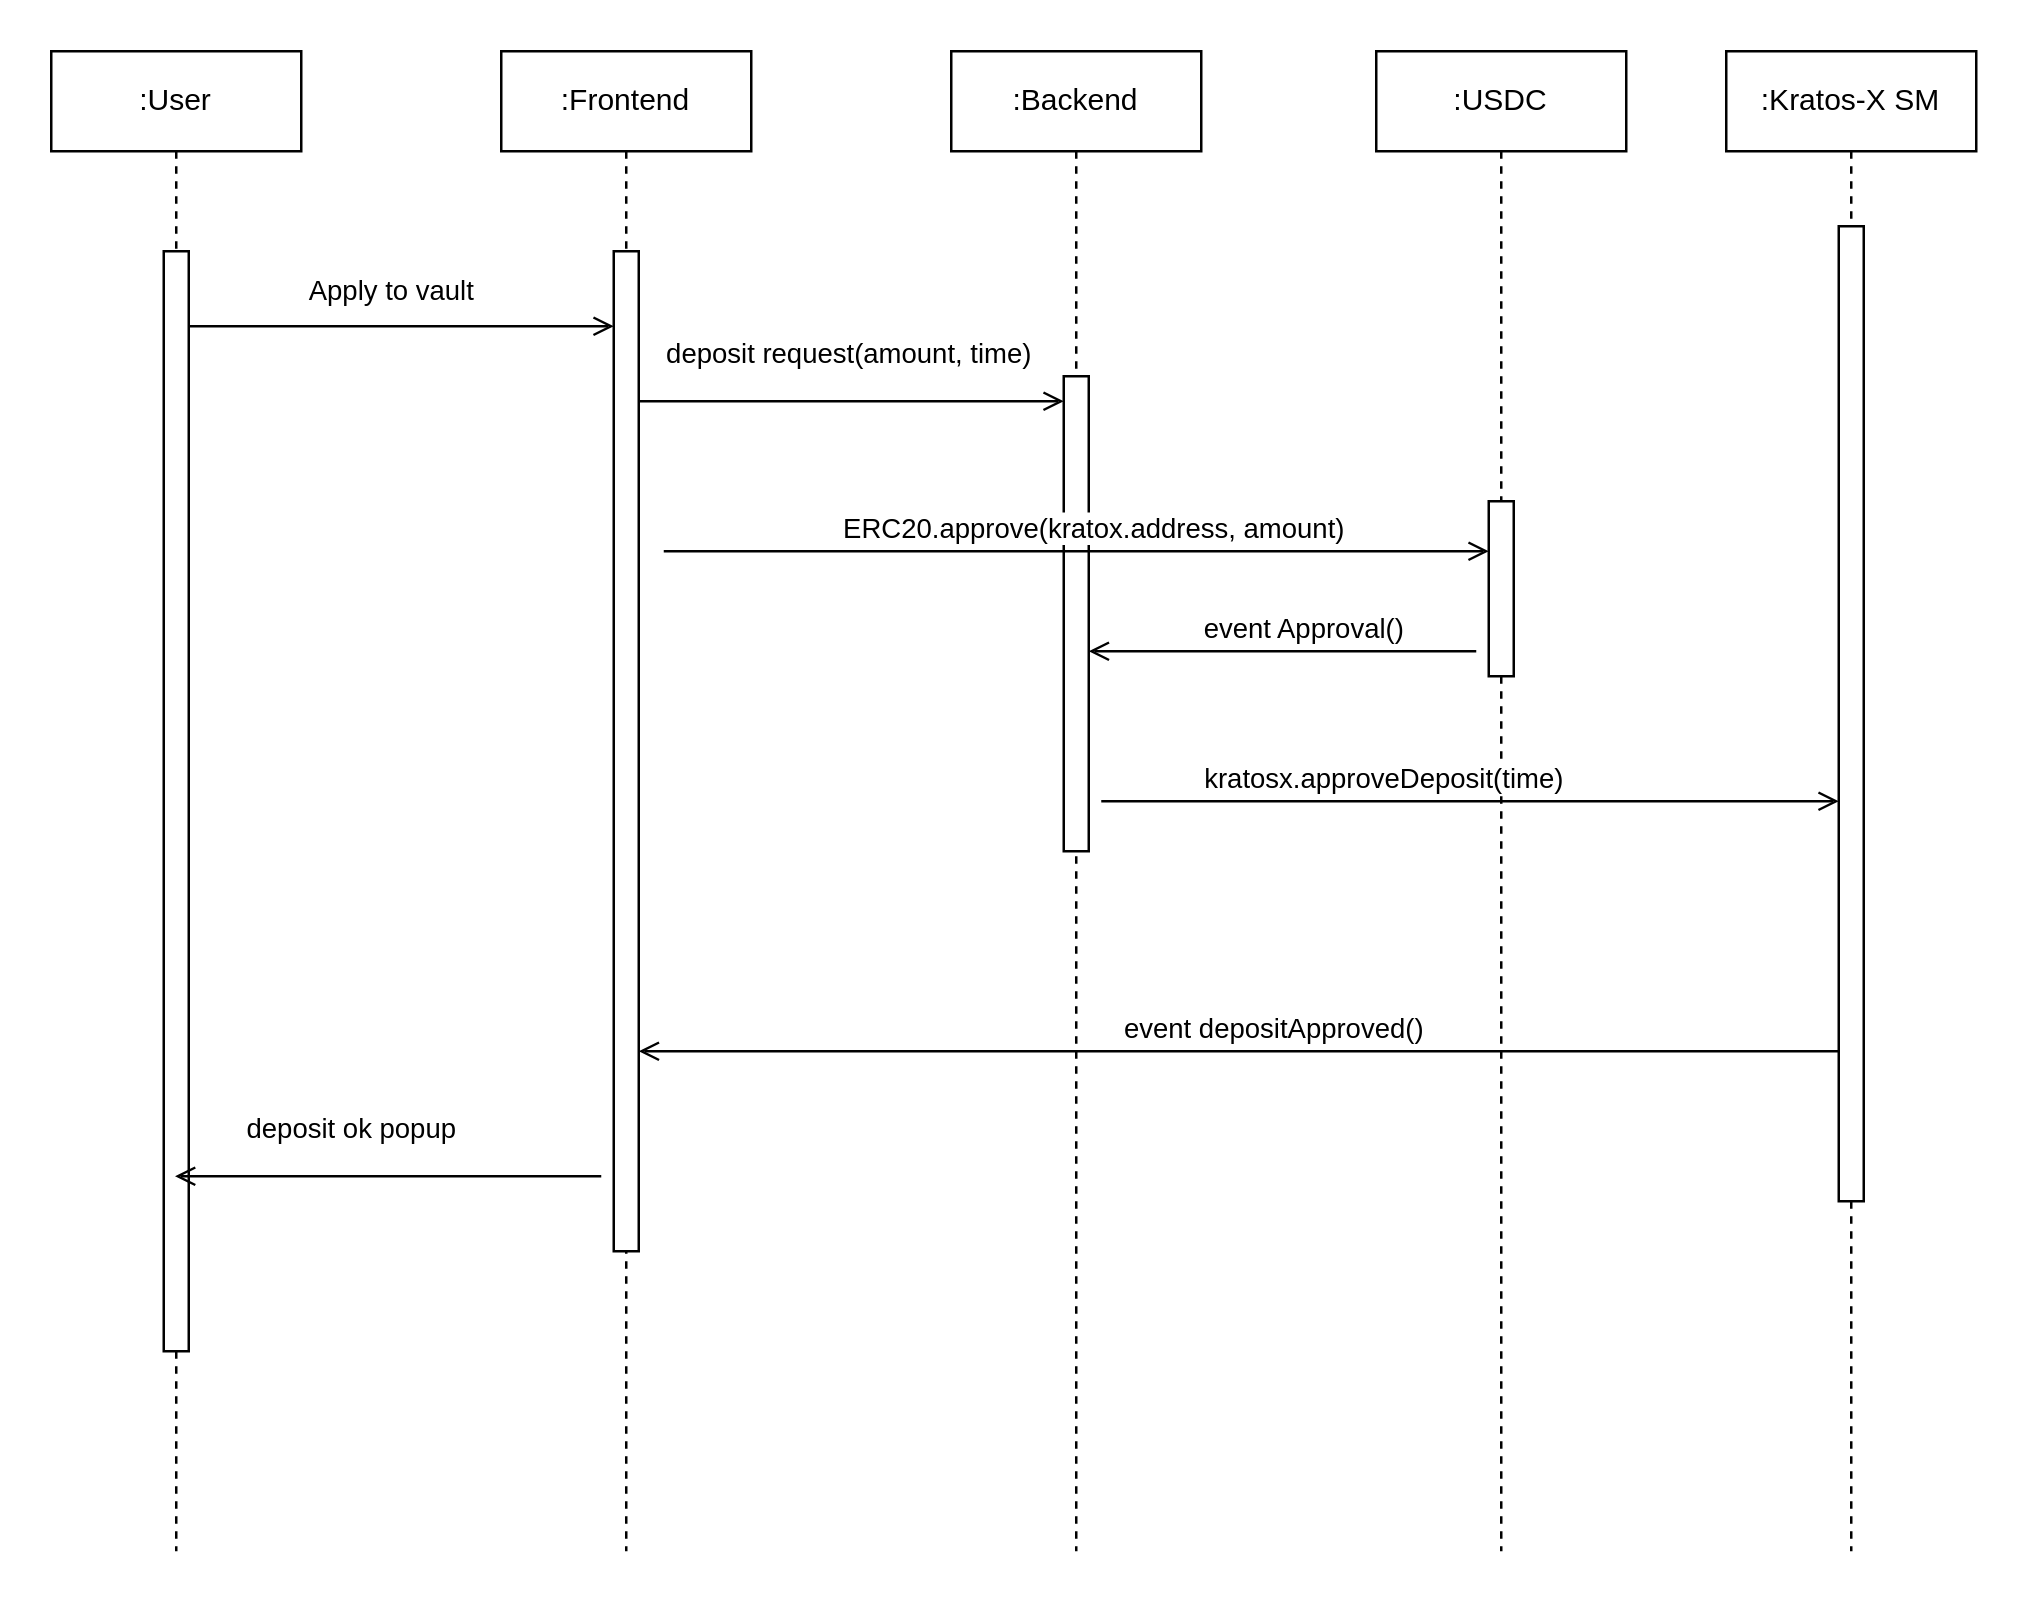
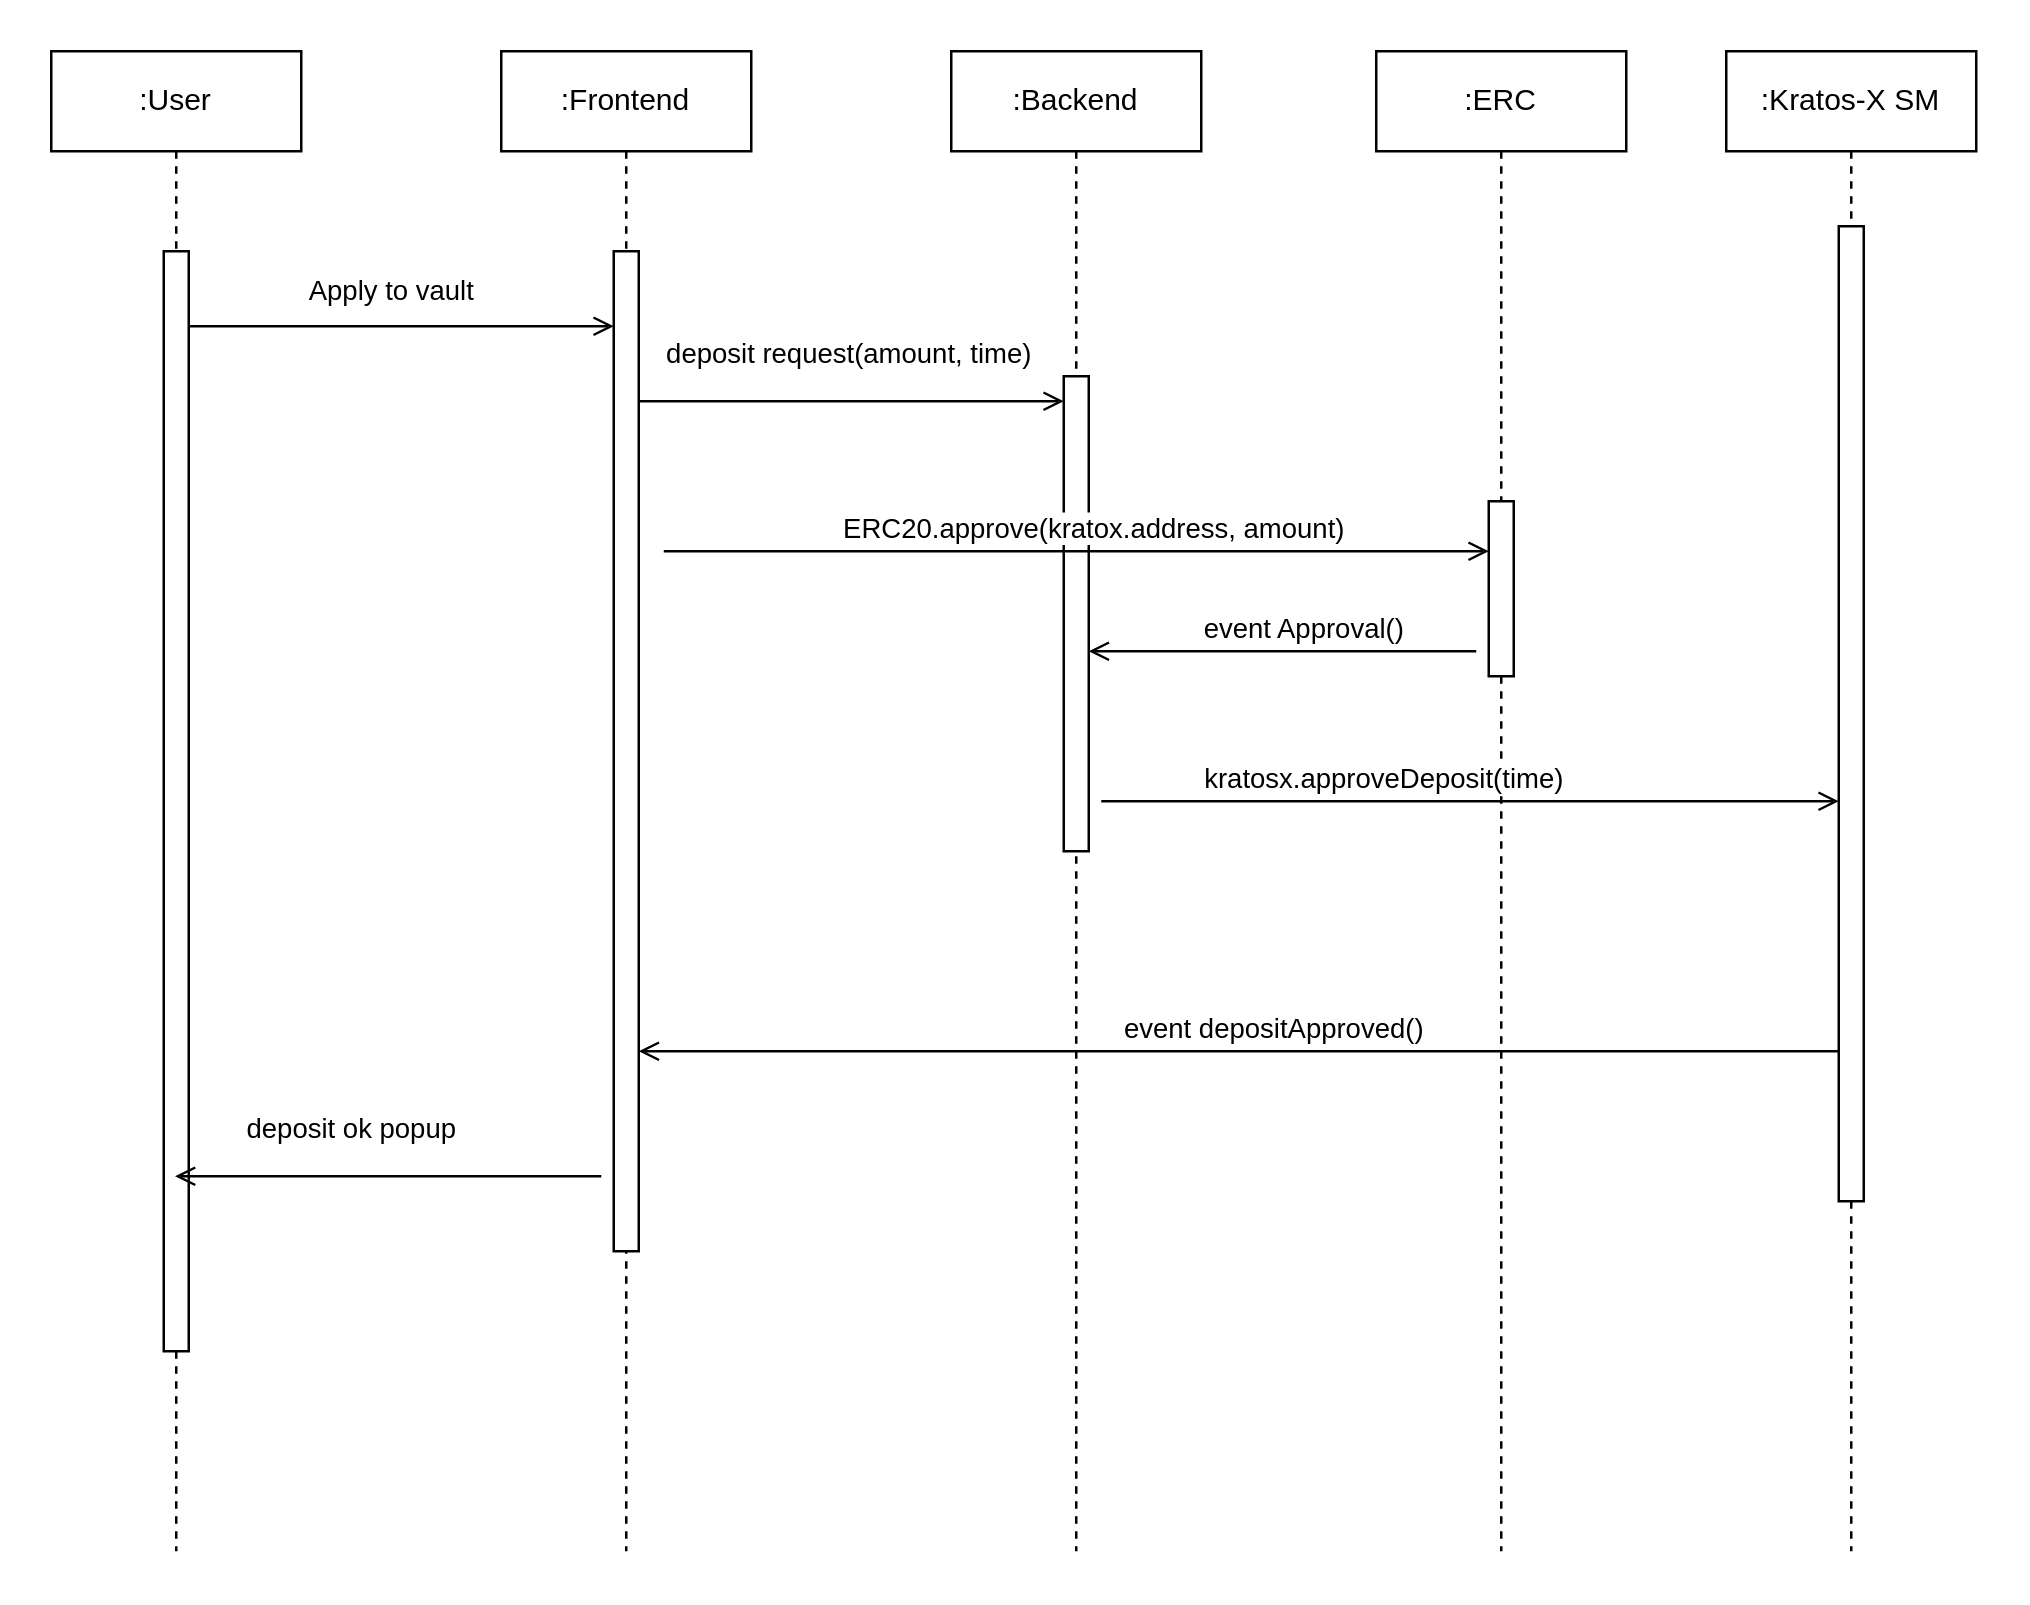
- <mxCell id="8" value=":USDC" style="shape=umlLifeline;perimeter=lifelinePerimeter;whiteSpace=wrap;html=1;container=0;dropTarget=0;collapsible=0;recursiveResize=0;outlineConnect=0;portConstraint=eastwest;newEdgeStyle={&quot;edgeStyle&quot;:&quot;elbowEdgeStyle&quot;,&quot;elbow&quot;:&quot;vertical&quot;,&quot;curved&quot;:0,&quot;rounded&quot;:0};" vertex="1" parent="1"><mxGeometry x="550" y="20" width="100" height="600" as="geometry" /></mxCell>
+ <mxCell id="8" value=":ERC" style="shape=umlLifeline;perimeter=lifelinePerimeter;whiteSpace=wrap;html=1;container=0;dropTarget=0;collapsible=0;recursiveResize=0;outlineConnect=0;portConstraint=eastwest;newEdgeStyle={&quot;edgeStyle&quot;:&quot;elbowEdgeStyle&quot;,&quot;elbow&quot;:&quot;vertical&quot;,&quot;curved&quot;:0,&quot;rounded&quot;:0};" vertex="1" parent="1"><mxGeometry x="550" y="20" width="100" height="600" as="geometry" /></mxCell>
